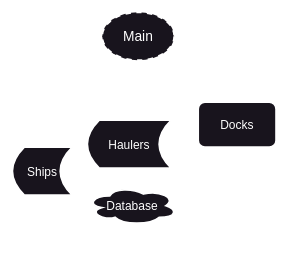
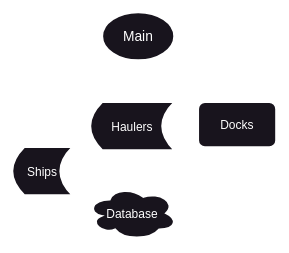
- <mxCell id="5" value="&lt;font style=&quot;font-size: 23px;&quot;&gt;Main&lt;/font&gt;" style="ellipse;whiteSpace=wrap;html=1;strokeWidth=3;fillColor=#18141D;strokeColor=#FFFFFF;fontColor=#FFFFFF;dashed=1;" parent="1" vertex="1"><mxGeometry x="170" y="20" width="120" height="80" as="geometry" /></mxCell>
+ <mxCell id="5" value="&lt;font style=&quot;font-size: 23px;&quot;&gt;Main&lt;/font&gt;" style="ellipse;whiteSpace=wrap;html=1;strokeWidth=3;fillColor=#18141D;strokeColor=#FFFFFF;fontColor=#FFFFFF;" parent="1" vertex="1"><mxGeometry x="170" y="20" width="120" height="80" as="geometry" /></mxCell>
+ <mxCell id="2" style="edgeStyle=none;html=1;exitX=0;exitY=1;exitDx=0;exitDy=0;entryX=0.5;entryY=0;entryDx=0;entryDy=0;fontSize=20;fontColor=#FFFFFF;strokeColor=#FFFFFF;strokeWidth=3;" parent="1" source="5" target="7" edge="1"><mxGeometry relative="1" as="geometry" /></mxCell>
+ <mxCell id="4" style="edgeStyle=none;html=1;exitX=1;exitY=1;exitDx=0;exitDy=0;entryX=0.5;entryY=0;entryDx=0;entryDy=0;fontSize=20;fontColor=#FFFFFF;strokeColor=#FFFFFF;strokeWidth=3;" parent="1" source="5" target="11" edge="1"><mxGeometry relative="1" as="geometry" /></mxCell>
- <mxCell id="9" value="Haulers" style="shape=dataStorage;whiteSpace=wrap;html=1;fixedSize=1;strokeColor=#FFFFFF;strokeWidth=3;fontSize=20;fontColor=#FFFFFF;fillColor=#18141D;" parent="1" vertex="1"><mxGeometry x="145" y="200" width="140" height="80" as="geometry" /></mxCell>
+ <mxCell id="9" value="Haulers" style="shape=dataStorage;whiteSpace=wrap;html=1;fixedSize=1;strokeColor=#FFFFFF;strokeWidth=3;fontSize=20;fontColor=#FFFFFF;fillColor=#18141D;" parent="1" vertex="1"><mxGeometry x="150" y="170" width="140" height="80" as="geometry" /></mxCell>
- <mxCell id="12" value="&lt;font color=&quot;#ffffff&quot; style=&quot;font-size: 20px;&quot;&gt;Database&lt;/font&gt;" style="ellipse;shape=cloud;whiteSpace=wrap;html=1;fillColor=#18141D;strokeColor=#FFFFFF;strokeWidth=3;" parent="1" vertex="1"><mxGeometry x="145" y="310" width="150" height="65" as="geometry" /></mxCell>
+ <mxCell id="12" value="&lt;font color=&quot;#ffffff&quot; style=&quot;font-size: 20px;&quot;&gt;Database&lt;/font&gt;" style="ellipse;shape=cloud;whiteSpace=wrap;html=1;fillColor=#18141D;strokeColor=#FFFFFF;strokeWidth=3;" parent="1" vertex="1"><mxGeometry x="145" y="310" width="150" height="90" as="geometry" /></mxCell>
